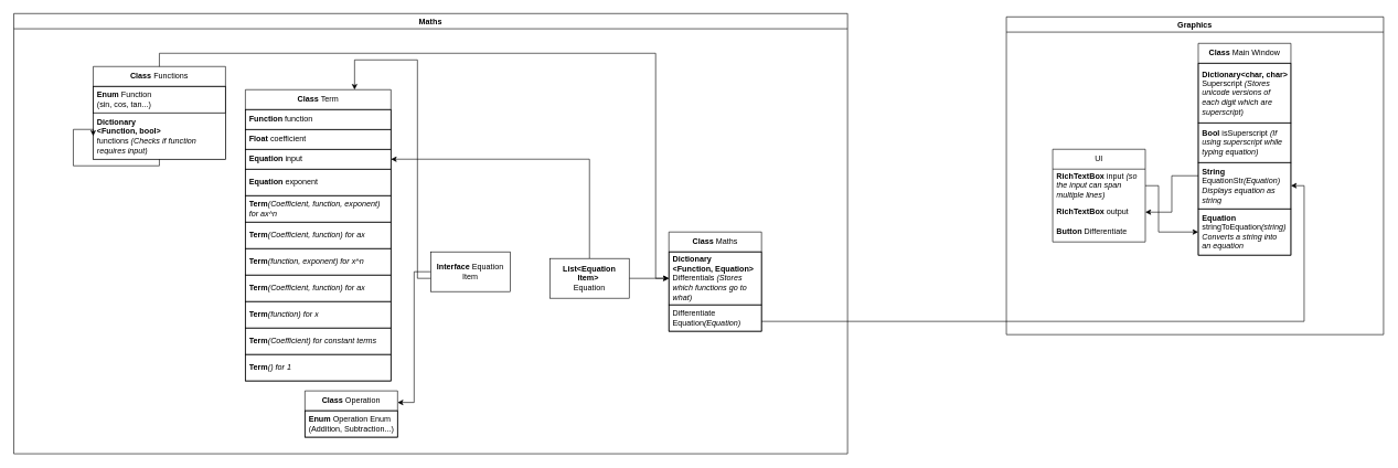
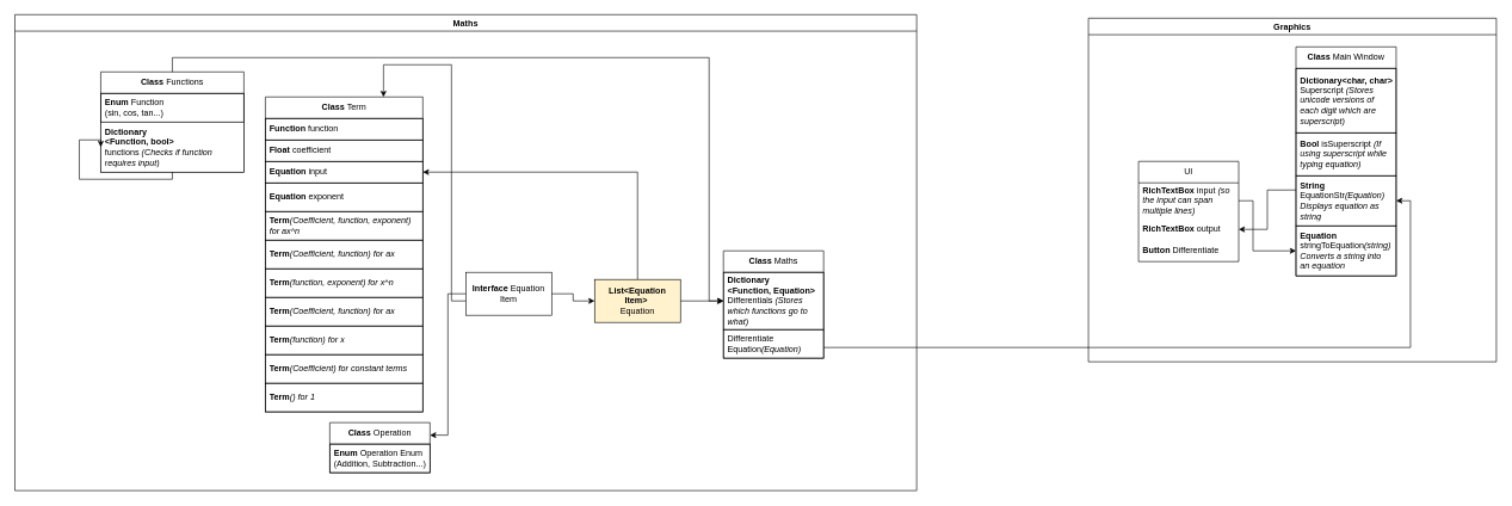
+ <mxCell id="43" style="edgeStyle=orthogonalEdgeStyle;rounded=0;orthogonalLoop=1;jettySize=auto;html=1;entryX=0;entryY=0.5;entryDx=0;entryDy=0;" parent="14" source="15" target="42" edge="1"><mxGeometry relative="1" as="geometry" /></mxCell>
- <mxCell id="42" value="&lt;b&gt;List&amp;lt;Equation Item&amp;gt;&amp;nbsp;&lt;br&gt;&lt;/b&gt;Equation" style="rounded=0;whiteSpace=wrap;html=1;" parent="14" vertex="1"><mxGeometry x="810" y="370" width="120" height="60" as="geometry" /></mxCell>
+ <mxCell id="42" value="&lt;b&gt;List&amp;lt;Equation Item&amp;gt;&amp;nbsp;&lt;br&gt;&lt;/b&gt;Equation" style="rounded=0;whiteSpace=wrap;html=1;fillColor=#fff2cc;" parent="14" vertex="1"><mxGeometry x="810" y="370" width="120" height="60" as="geometry" /></mxCell>
